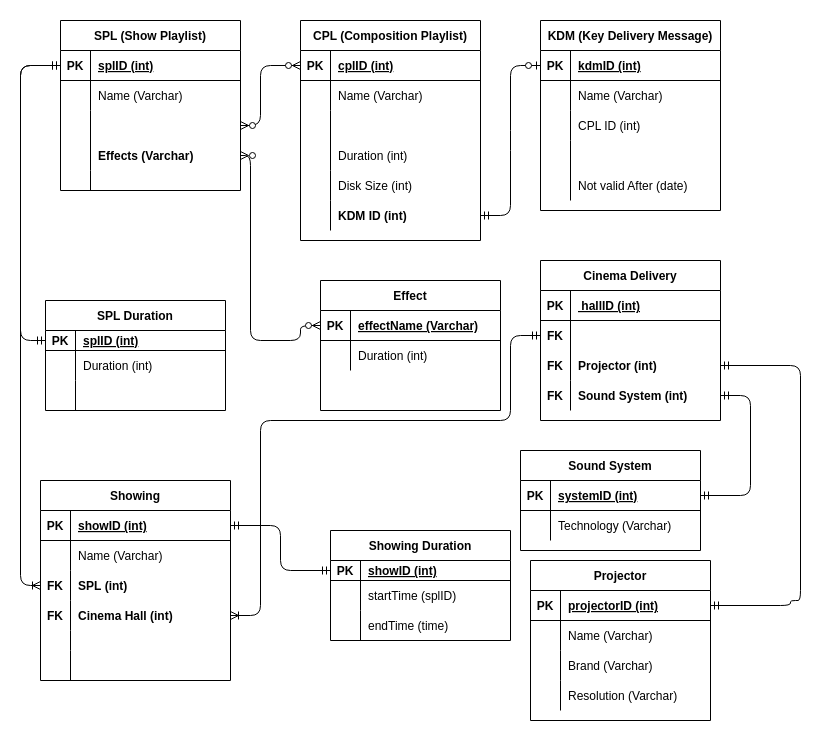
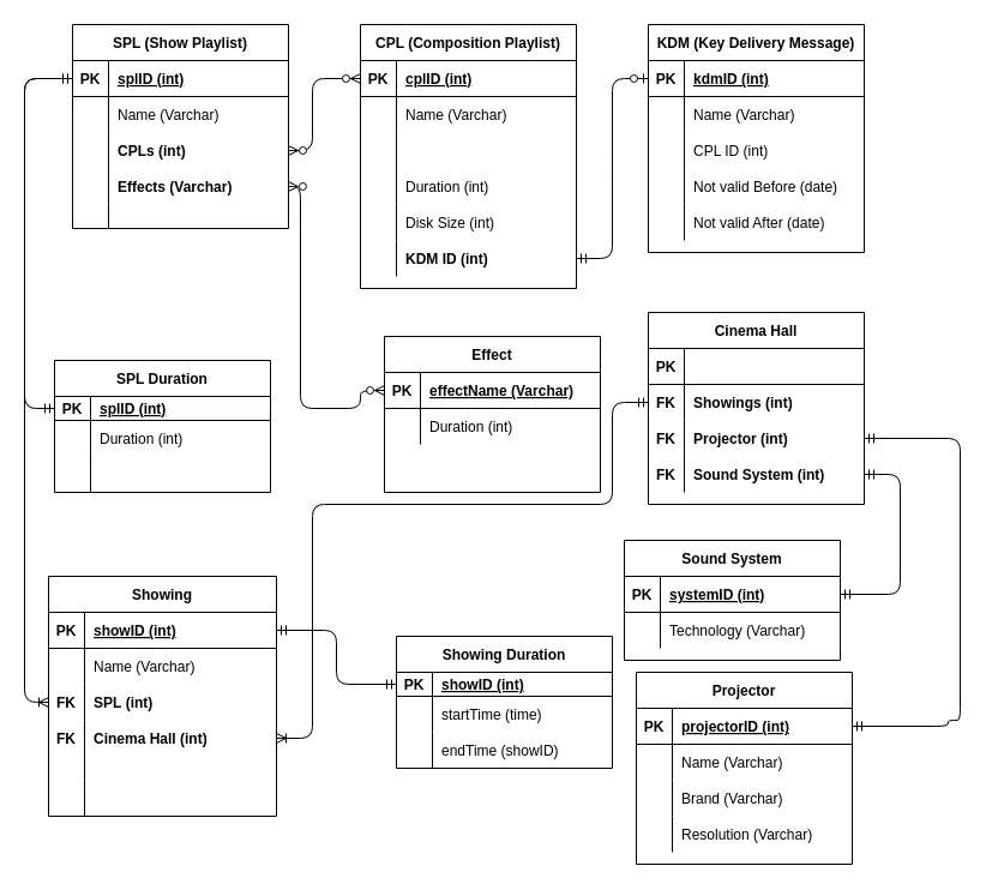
+ <mxCell id="45" value="CPLs (int)" style="shape=partialRectangle;connectable=0;fillColor=none;top=0;left=0;bottom=0;right=0;align=left;spacingLeft=6;overflow=hidden;fontStyle=1" parent="43" vertex="1"><mxGeometry x="30" width="150" height="30" as="geometry" /></mxCell>
+ <mxCell id="32" value="Not valid Before (date)" style="shape=partialRectangle;connectable=0;fillColor=none;top=0;left=0;bottom=0;right=0;align=left;spacingLeft=6;overflow=hidden;" parent="30" vertex="1"><mxGeometry x="30" width="150" height="30" as="geometry" /></mxCell>
- <mxCell id="84" value="Cinema Delivery" style="shape=table;startSize=30;container=1;collapsible=1;childLayout=tableLayout;fixedRows=1;rowLines=0;fontStyle=1;align=center;resizeLast=1;" parent="1" vertex="1"><mxGeometry x="540" y="260" width="180" height="160" as="geometry" /></mxCell>
+ <mxCell id="84" value="Cinema Hall" style="shape=table;startSize=30;container=1;collapsible=1;childLayout=tableLayout;fixedRows=1;rowLines=0;fontStyle=1;align=center;resizeLast=1;" parent="1" vertex="1"><mxGeometry x="540" y="260" width="180" height="160" as="geometry" /></mxCell>
- <mxCell id="87" value=" hallID (int)" style="shape=partialRectangle;connectable=0;fillColor=none;top=0;left=0;bottom=0;right=0;align=left;spacingLeft=6;fontStyle=5;overflow=hidden;" parent="85" vertex="1"><mxGeometry x="30" width="150" height="30" as="geometry" /></mxCell>
+ <mxCell id="90" value="Showings (int)" style="shape=partialRectangle;connectable=0;fillColor=none;top=0;left=0;bottom=0;right=0;align=left;spacingLeft=6;overflow=hidden;fontStyle=1" parent="88" vertex="1"><mxGeometry x="30" width="150" height="30" as="geometry" /></mxCell>
- <mxCell id="137" value="startTime (splID)" style="shape=partialRectangle;connectable=0;fillColor=none;top=0;left=0;bottom=0;right=0;align=left;spacingLeft=6;overflow=hidden;" parent="135" vertex="1"><mxGeometry x="30" width="150" height="30" as="geometry" /></mxCell>
+ <mxCell id="137" value="startTime (time)" style="shape=partialRectangle;connectable=0;fillColor=none;top=0;left=0;bottom=0;right=0;align=left;spacingLeft=6;overflow=hidden;" parent="135" vertex="1"><mxGeometry x="30" width="150" height="30" as="geometry" /></mxCell>
- <mxCell id="140" value="endTime (time)" style="shape=partialRectangle;connectable=0;fillColor=none;top=0;left=0;bottom=0;right=0;align=left;spacingLeft=6;overflow=hidden;" parent="138" vertex="1"><mxGeometry x="30" width="150" height="30" as="geometry" /></mxCell>
+ <mxCell id="140" value="endTime (showID)" style="shape=partialRectangle;connectable=0;fillColor=none;top=0;left=0;bottom=0;right=0;align=left;spacingLeft=6;overflow=hidden;" parent="138" vertex="1"><mxGeometry x="30" width="150" height="30" as="geometry" /></mxCell>
